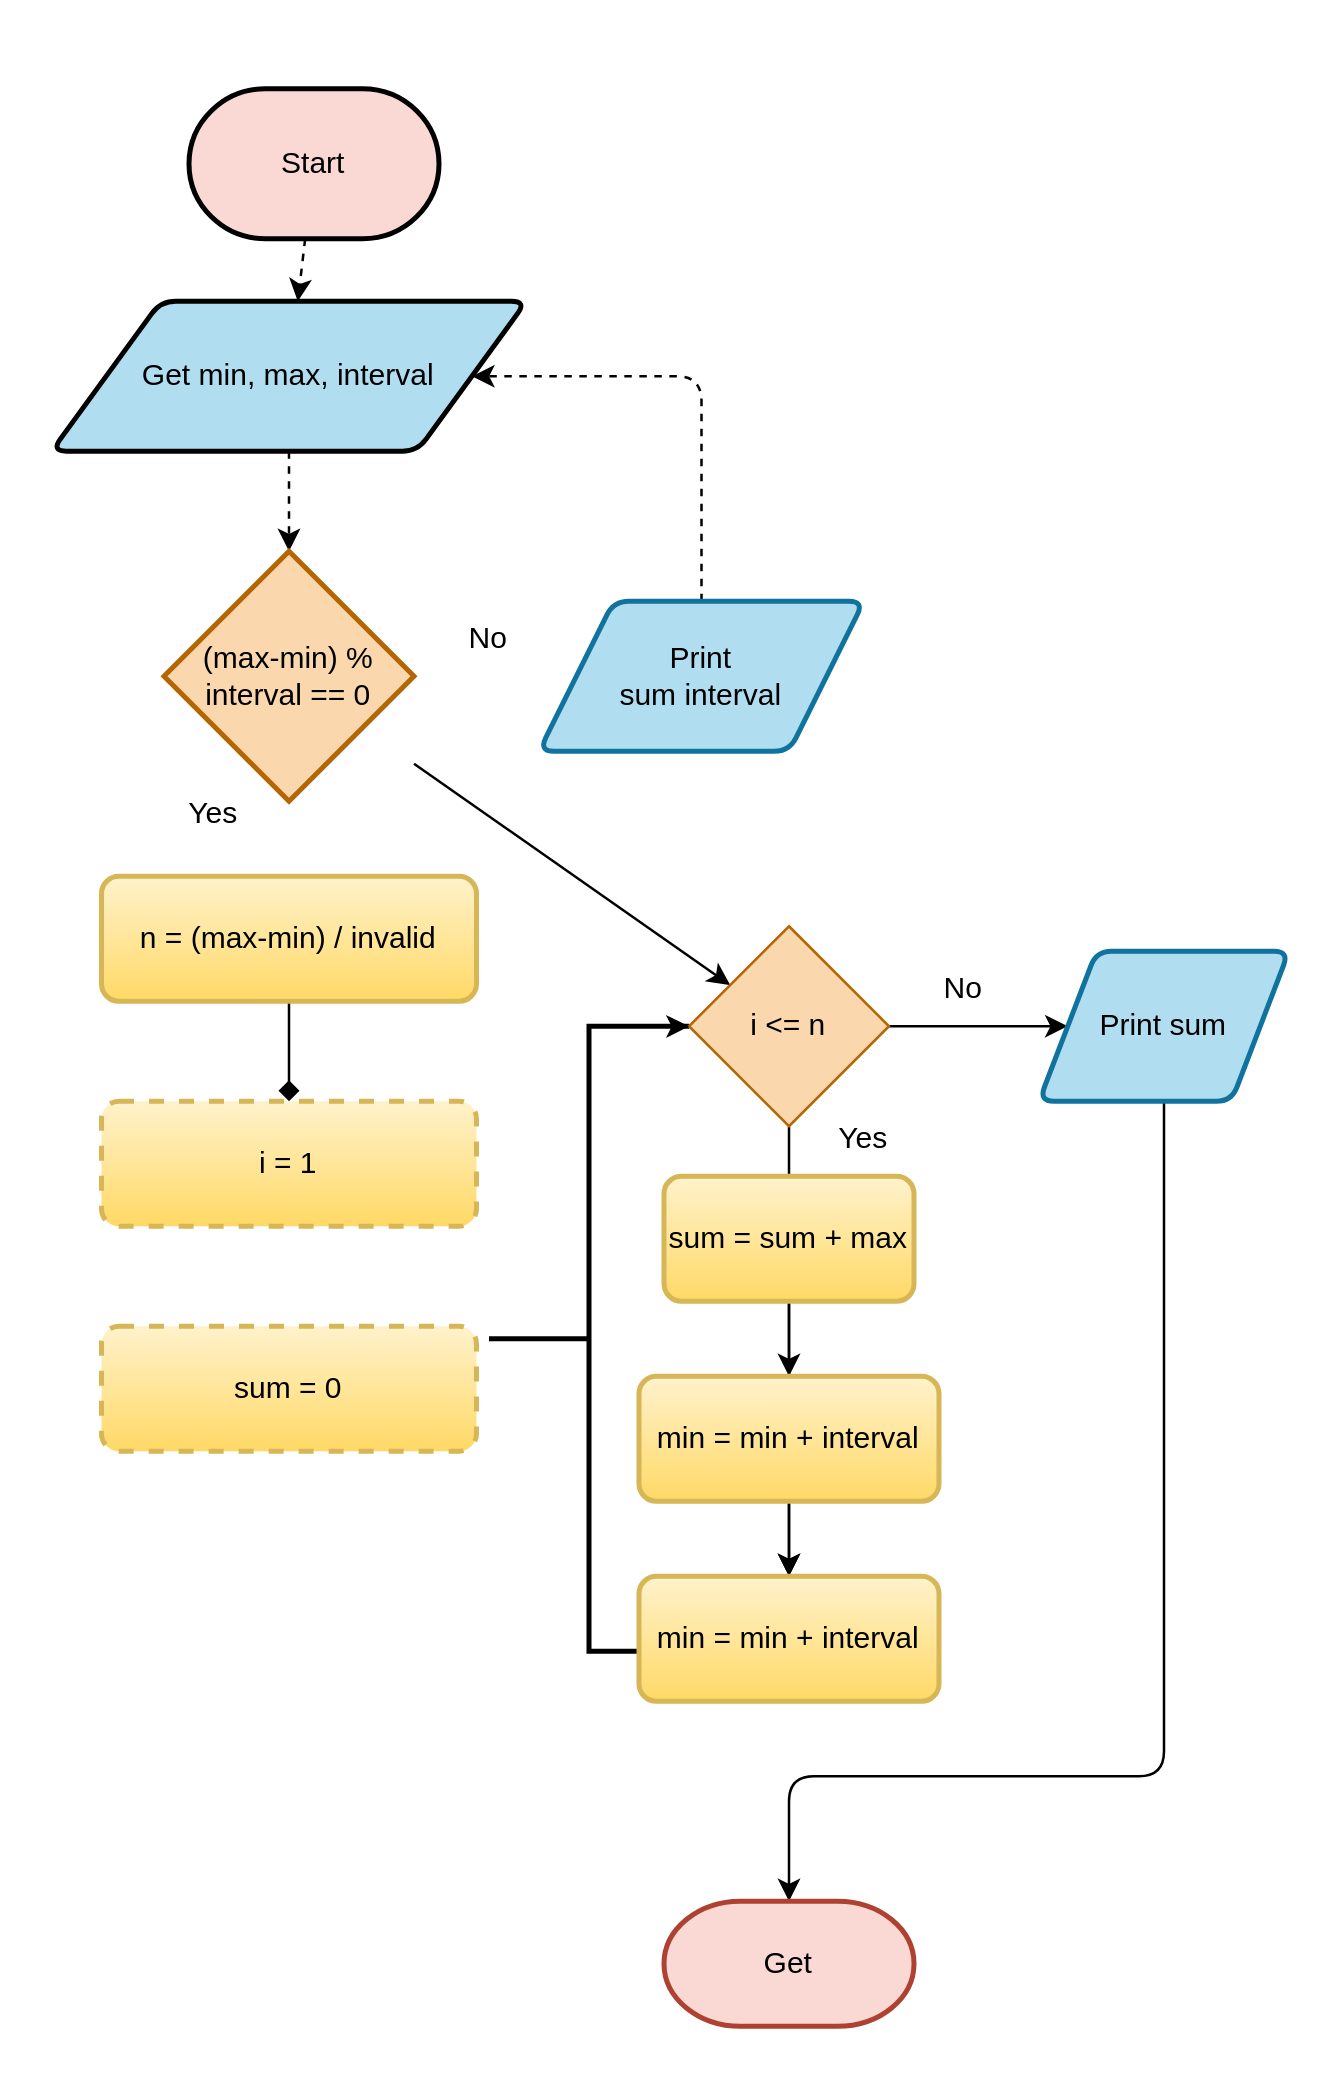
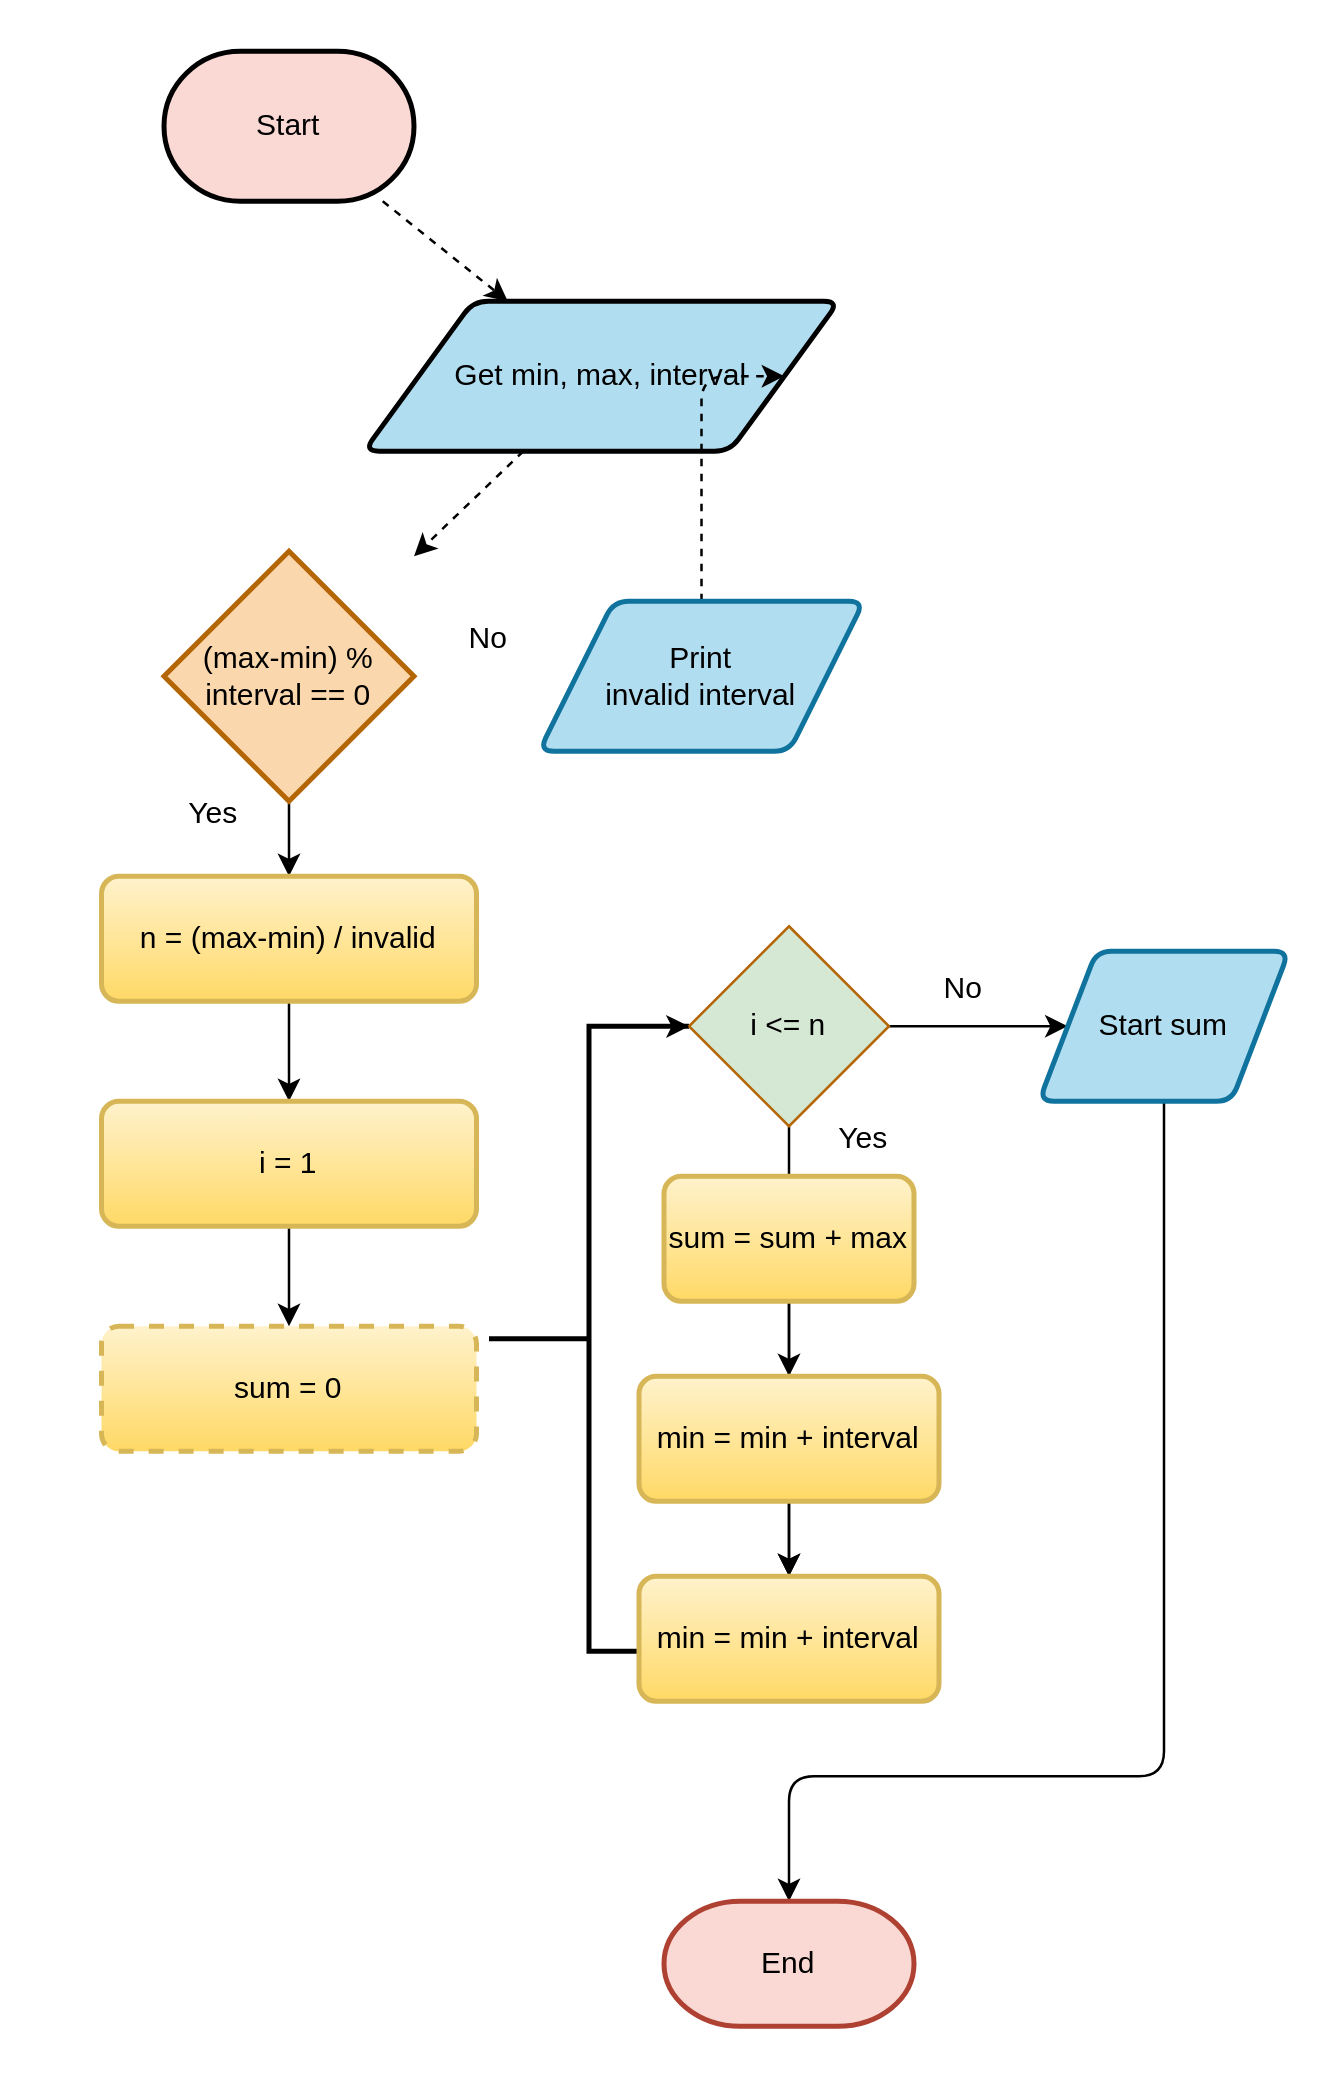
- <mxCell id="3" value="&lt;font color=&quot;#000000&quot;&gt;Start&lt;/font&gt;" style="strokeWidth=2;html=1;shape=mxgraph.flowchart.terminator;whiteSpace=wrap;fillColor=#fad9d5;strokeColor=#000000;" parent="1" vertex="1"><mxGeometry x="75" y="35" width="100" height="60" as="geometry" /></mxCell>
+ <mxCell id="3" value="&lt;font color=&quot;#000000&quot;&gt;Start&lt;/font&gt;" style="strokeWidth=2;html=1;shape=mxgraph.flowchart.terminator;whiteSpace=wrap;fillColor=#fad9d5;strokeColor=#000000;" parent="1" vertex="1"><mxGeometry x="65" y="20" width="100" height="60" as="geometry" /></mxCell>
- <mxCell id="5" value="&lt;font color=&quot;#000000&quot;&gt;Get min, max, interval&lt;/font&gt;" style="shape=parallelogram;html=1;strokeWidth=2;perimeter=parallelogramPerimeter;whiteSpace=wrap;rounded=1;arcSize=12;size=0.23;fillColor=#b1ddf0;strokeColor=#000000;" parent="1" vertex="1"><mxGeometry x="20" y="120" width="190" height="60" as="geometry" /></mxCell>
+ <mxCell id="5" value="&lt;font color=&quot;#000000&quot;&gt;Get min, max, interval&lt;/font&gt;" style="shape=parallelogram;html=1;strokeWidth=2;perimeter=parallelogramPerimeter;whiteSpace=wrap;rounded=1;arcSize=12;size=0.23;fillColor=#b1ddf0;strokeColor=#000000;" parent="1" vertex="1"><mxGeometry x="145" y="120" width="190" height="60" as="geometry" /></mxCell>
- <mxCell id="9" value="&lt;font color=&quot;#000000&quot;&gt;Print&lt;br&gt;sum interval&lt;/font&gt;" style="shape=parallelogram;html=1;strokeWidth=2;perimeter=parallelogramPerimeter;whiteSpace=wrap;rounded=1;arcSize=12;size=0.23;strokeColor=#10739e;fillColor=#b1ddf0;" parent="1" vertex="1"><mxGeometry x="215" y="240" width="130" height="60" as="geometry" /></mxCell>
+ <mxCell id="9" value="&lt;font color=&quot;#000000&quot;&gt;Print&lt;br&gt;invalid interval&lt;/font&gt;" style="shape=parallelogram;html=1;strokeWidth=2;perimeter=parallelogramPerimeter;whiteSpace=wrap;rounded=1;arcSize=12;size=0.23;strokeColor=#10739e;fillColor=#b1ddf0;" parent="1" vertex="1"><mxGeometry x="215" y="240" width="130" height="60" as="geometry" /></mxCell>
- <mxCell id="6" value="" style="edgeStyle=none;html=1;" parent="1" source="7" target="20" edge="1"><mxGeometry relative="1" as="geometry" /></mxCell>
+ <mxCell id="6" value="" style="edgeStyle=none;html=1;" parent="1" source="7" target="11" edge="1"><mxGeometry relative="1" as="geometry" /></mxCell>
- <mxCell id="20" value="&lt;font color=&quot;#000000&quot;&gt;i &amp;lt;= n&lt;/font&gt;" style="rhombus;whiteSpace=wrap;html=1;strokeColor=#b46504;fillColor=#fad7ac;" parent="1" vertex="1"><mxGeometry x="275" y="370" width="80" height="80" as="geometry" /></mxCell>
+ <mxCell id="20" value="&lt;font color=&quot;#000000&quot;&gt;i &amp;lt;= n&lt;/font&gt;" style="rhombus;whiteSpace=wrap;html=1;strokeColor=#b46504;fillColor=#d5e8d4;" parent="1" vertex="1"><mxGeometry x="275" y="370" width="80" height="80" as="geometry" /></mxCell>
- <mxCell id="29" value="&lt;font color=&quot;#000000&quot;&gt;Print sum&lt;/font&gt;" style="shape=parallelogram;html=1;strokeWidth=2;perimeter=parallelogramPerimeter;whiteSpace=wrap;rounded=1;arcSize=12;size=0.23;strokeColor=#10739e;fillColor=#b1ddf0;" parent="1" vertex="1"><mxGeometry x="415" y="380" width="100" height="60" as="geometry" /></mxCell>
+ <mxCell id="29" value="&lt;font color=&quot;#000000&quot;&gt;Start sum&lt;/font&gt;" style="shape=parallelogram;html=1;strokeWidth=2;perimeter=parallelogramPerimeter;whiteSpace=wrap;rounded=1;arcSize=12;size=0.23;strokeColor=#10739e;fillColor=#b1ddf0;" parent="1" vertex="1"><mxGeometry x="415" y="380" width="100" height="60" as="geometry" /></mxCell>
- <mxCell id="10" value="" style="edgeStyle=none;html=1;endArrow=diamond;" parent="1" source="11" target="13" edge="1"><mxGeometry relative="1" as="geometry" /></mxCell>
+ <mxCell id="10" value="" style="edgeStyle=none;html=1;" parent="1" source="11" target="13" edge="1"><mxGeometry relative="1" as="geometry" /></mxCell>
- <mxCell id="13" value="&lt;font color=&quot;#000000&quot;&gt;i = 1&lt;/font&gt;" style="rounded=1;whiteSpace=wrap;html=1;absoluteArcSize=1;arcSize=14;strokeWidth=2;strokeColor=#d6b656;fillColor=#fff2cc;gradientColor=#ffd966;dashed=1;" parent="1" vertex="1"><mxGeometry x="40" y="440" width="150" height="50" as="geometry" /></mxCell>
+ <mxCell id="13" value="&lt;font color=&quot;#000000&quot;&gt;i = 1&lt;/font&gt;" style="rounded=1;whiteSpace=wrap;html=1;absoluteArcSize=1;arcSize=14;strokeWidth=2;strokeColor=#d6b656;fillColor=#fff2cc;gradientColor=#ffd966;" parent="1" vertex="1"><mxGeometry x="40" y="440" width="150" height="50" as="geometry" /></mxCell>
+ <mxCell id="12" value="" style="edgeStyle=none;html=1;" parent="1" source="13" target="14" edge="1"><mxGeometry relative="1" as="geometry" /></mxCell>
- <mxCell id="30" value="&lt;font color=&quot;#000000&quot;&gt;Get&lt;/font&gt;" style="strokeWidth=2;html=1;shape=mxgraph.flowchart.terminator;whiteSpace=wrap;strokeColor=#ae4132;fillColor=#fad9d5;" parent="1" vertex="1"><mxGeometry x="265" y="760" width="100" height="50" as="geometry" /></mxCell>
+ <mxCell id="30" value="&lt;font color=&quot;#000000&quot;&gt;End&lt;/font&gt;" style="strokeWidth=2;html=1;shape=mxgraph.flowchart.terminator;whiteSpace=wrap;strokeColor=#ae4132;fillColor=#fad9d5;" parent="1" vertex="1"><mxGeometry x="265" y="760" width="100" height="50" as="geometry" /></mxCell>
